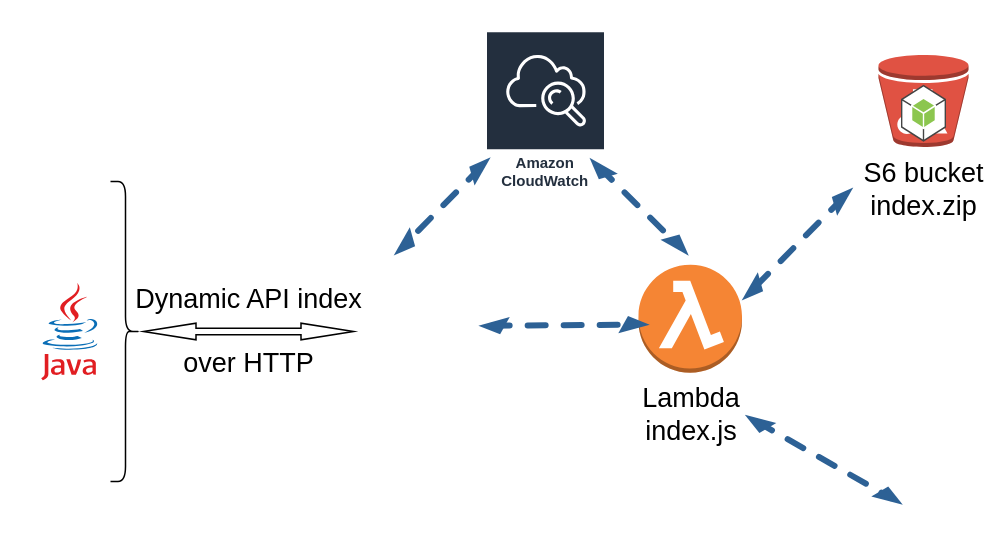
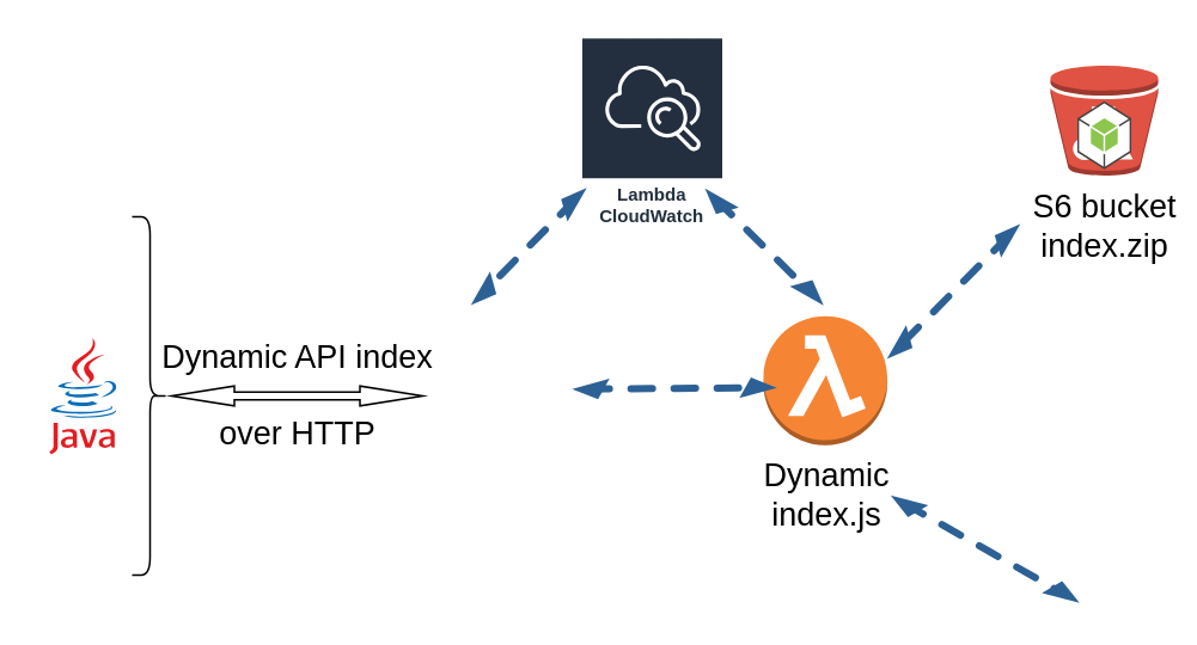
- <mxCell id="13" value="Amazon CloudWatch" style="sketch=0;outlineConnect=0;fontColor=#232F3E;gradientColor=none;strokeColor=#ffffff;fillColor=#232F3E;dashed=0;verticalLabelPosition=middle;verticalAlign=bottom;align=center;html=1;whiteSpace=wrap;fontSize=10;fontStyle=1;spacing=3;shape=mxgraph.aws4.productIcon;prIcon=mxgraph.aws4.cloudwatch;" vertex="1" parent="1"><mxGeometry x="323" y="20" width="80" height="110" as="geometry" /></mxCell>
+ <mxCell id="13" value="Lambda CloudWatch" style="sketch=0;outlineConnect=0;fontColor=#232F3E;gradientColor=none;strokeColor=#ffffff;fillColor=#232F3E;dashed=0;verticalLabelPosition=middle;verticalAlign=bottom;align=center;html=1;whiteSpace=wrap;fontSize=10;fontStyle=1;spacing=3;shape=mxgraph.aws4.productIcon;prIcon=mxgraph.aws4.cloudwatch;" vertex="1" parent="1"><mxGeometry x="323" y="20" width="80" height="110" as="geometry" /></mxCell>
- <mxCell id="2" value="&lt;font style=&quot;font-size: 18px&quot;&gt;Lambda&lt;br&gt;index.js&lt;/font&gt;" style="outlineConnect=0;dashed=0;verticalLabelPosition=bottom;verticalAlign=top;align=center;html=1;shape=mxgraph.aws3.lambda_function;fillColor=#F58534;gradientColor=none;" parent="1" vertex="1"><mxGeometry x="425" y="176" width="69" height="72" as="geometry" /></mxCell>
+ <mxCell id="2" value="&lt;font style=&quot;font-size: 18px&quot;&gt;Dynamic&lt;br&gt;index.js&lt;/font&gt;" style="outlineConnect=0;dashed=0;verticalLabelPosition=bottom;verticalAlign=top;align=center;html=1;shape=mxgraph.aws3.lambda_function;fillColor=#F58534;gradientColor=none;" parent="1" vertex="1"><mxGeometry x="425" y="176" width="69" height="72" as="geometry" /></mxCell>
